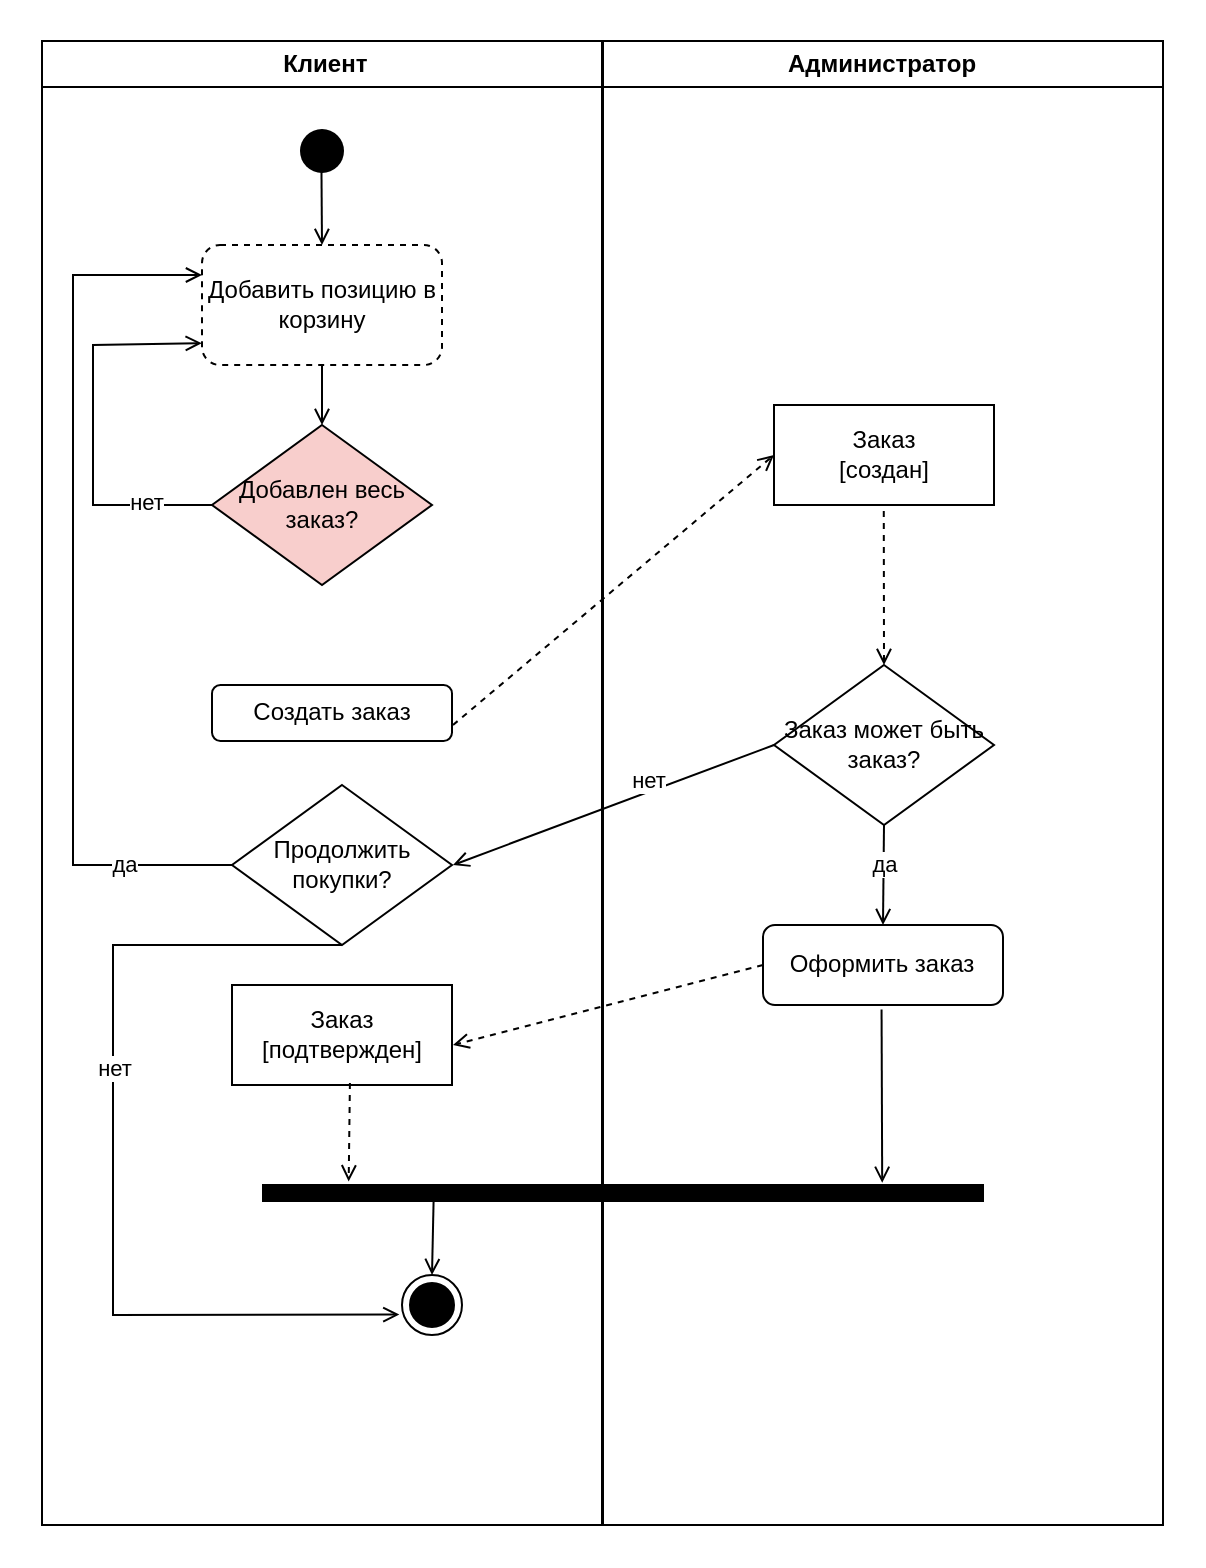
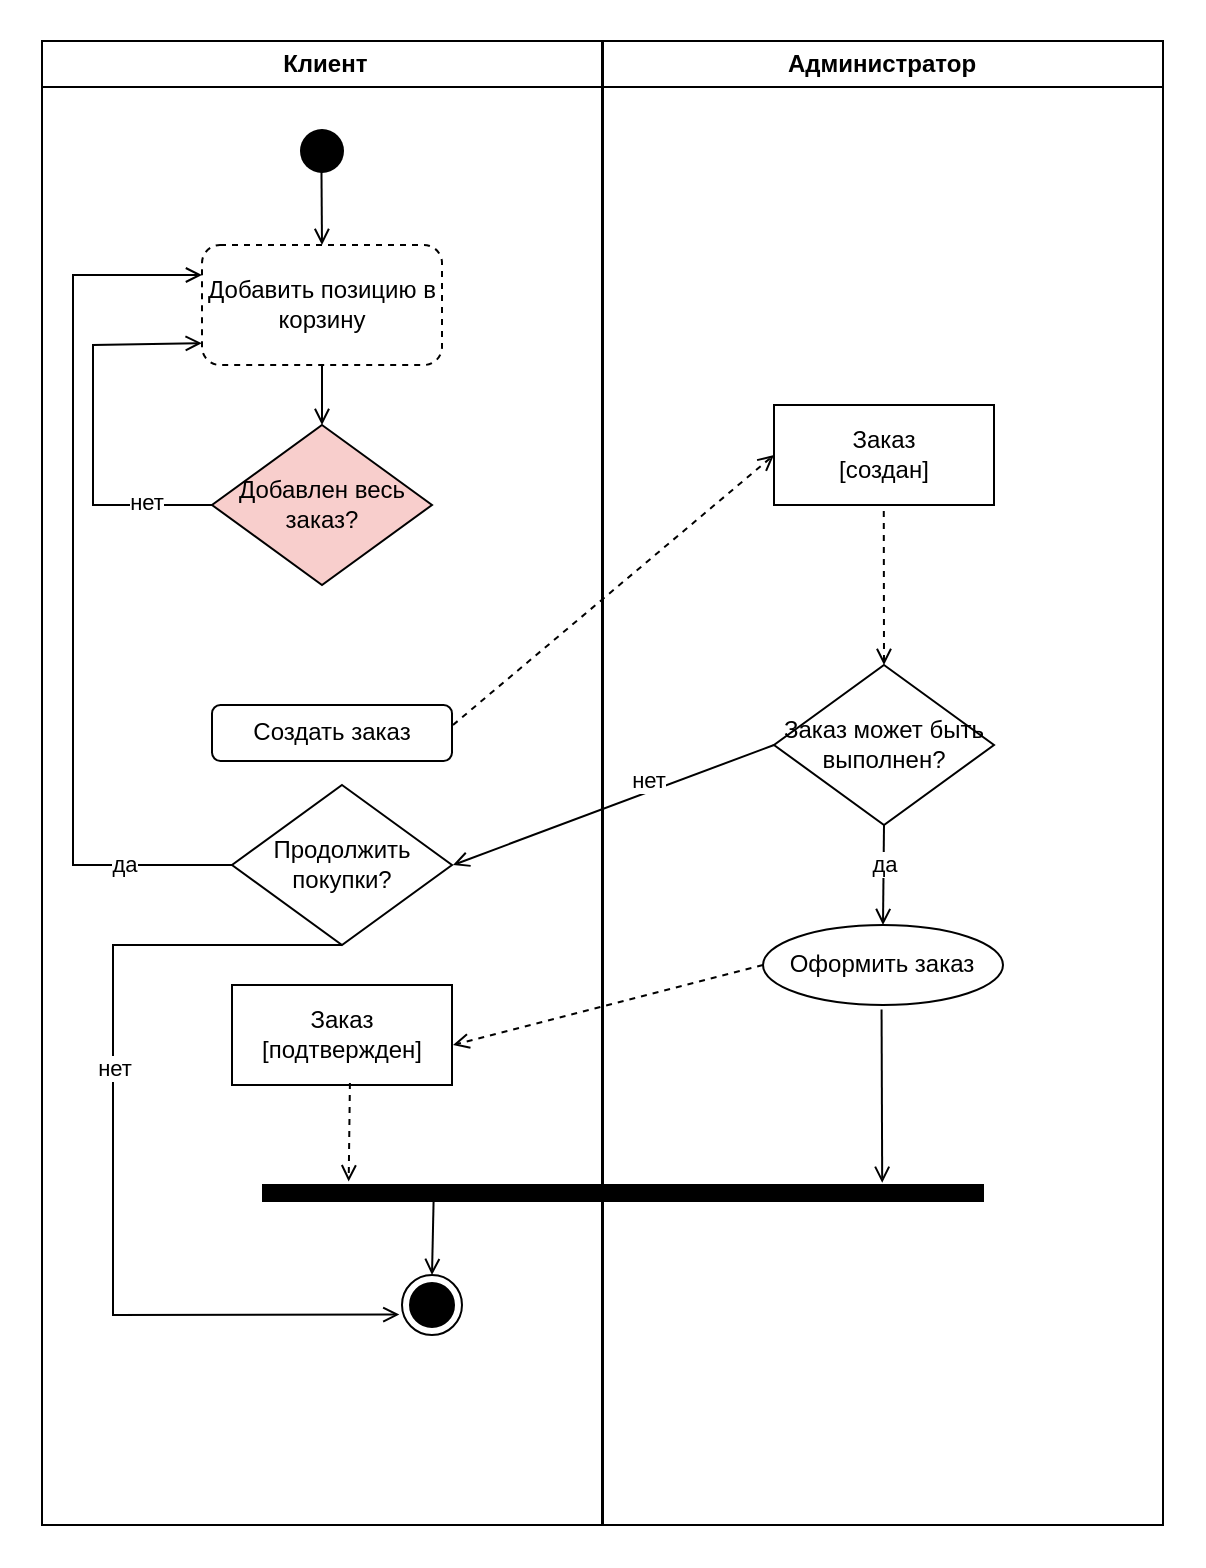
- <mxCell id="10" value="Создать заказ" style="rounded=1;whiteSpace=wrap;html=1;" parent="2" vertex="1"><mxGeometry x="85" y="322" width="120" height="28" as="geometry" /></mxCell>
+ <mxCell id="10" value="Создать заказ" style="rounded=1;whiteSpace=wrap;html=1;" parent="2" vertex="1"><mxGeometry x="85" y="332" width="120" height="28" as="geometry" /></mxCell>
- <mxCell id="19" value="Заказ может быть заказ?" style="rhombus;whiteSpace=wrap;html=1;" parent="16" vertex="1"><mxGeometry x="85.5" y="312" width="110" height="80" as="geometry" /></mxCell>
+ <mxCell id="19" value="Заказ может быть выполнен?" style="rhombus;whiteSpace=wrap;html=1;" parent="16" vertex="1"><mxGeometry x="85.5" y="312" width="110" height="80" as="geometry" /></mxCell>
- <mxCell id="22" value="Оформить заказ" style="rounded=1;whiteSpace=wrap;html=1;" parent="16" vertex="1"><mxGeometry x="80" y="442" width="120" height="40" as="geometry" /></mxCell>
+ <mxCell id="22" value="Оформить заказ" style="ellipse;whiteSpace=wrap;html=1;" parent="16" vertex="1"><mxGeometry x="80" y="442" width="120" height="40" as="geometry" /></mxCell>
